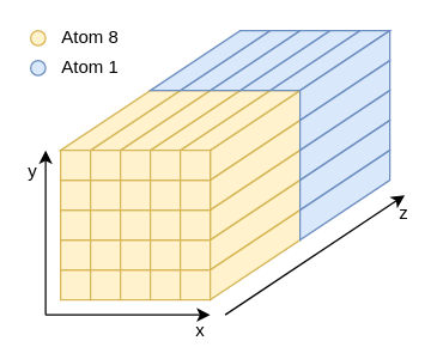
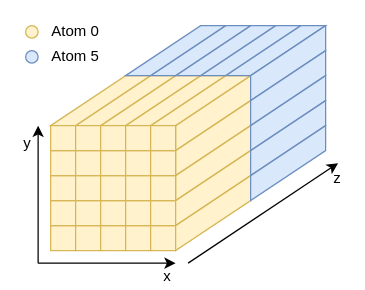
- <mxCell id="53" value="Atom 8" style="text;html=1;strokeColor=none;fillColor=none;align=center;verticalAlign=middle;whiteSpace=wrap;rounded=0;" parent="1" vertex="1"><mxGeometry x="30" y="20" width="60" height="10" as="geometry" /></mxCell>
+ <mxCell id="53" value="Atom 0" style="text;html=1;strokeColor=none;fillColor=none;align=center;verticalAlign=middle;whiteSpace=wrap;rounded=0;" parent="1" vertex="1"><mxGeometry x="30" y="20" width="60" height="10" as="geometry" /></mxCell>
- <mxCell id="56" value="Atom 1" style="text;html=1;strokeColor=none;fillColor=none;align=center;verticalAlign=middle;whiteSpace=wrap;rounded=0;" parent="1" vertex="1"><mxGeometry x="30" y="40" width="60" height="10" as="geometry" /></mxCell>
+ <mxCell id="56" value="Atom 5" style="text;html=1;strokeColor=none;fillColor=none;align=center;verticalAlign=middle;whiteSpace=wrap;rounded=0;" parent="1" vertex="1"><mxGeometry x="30" y="40" width="60" height="10" as="geometry" /></mxCell>
